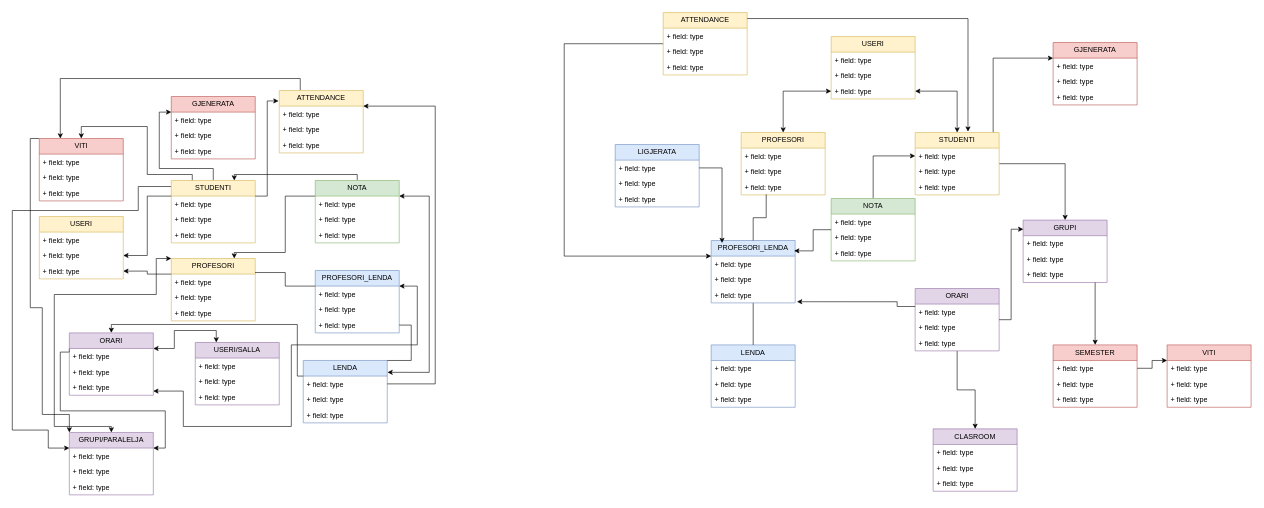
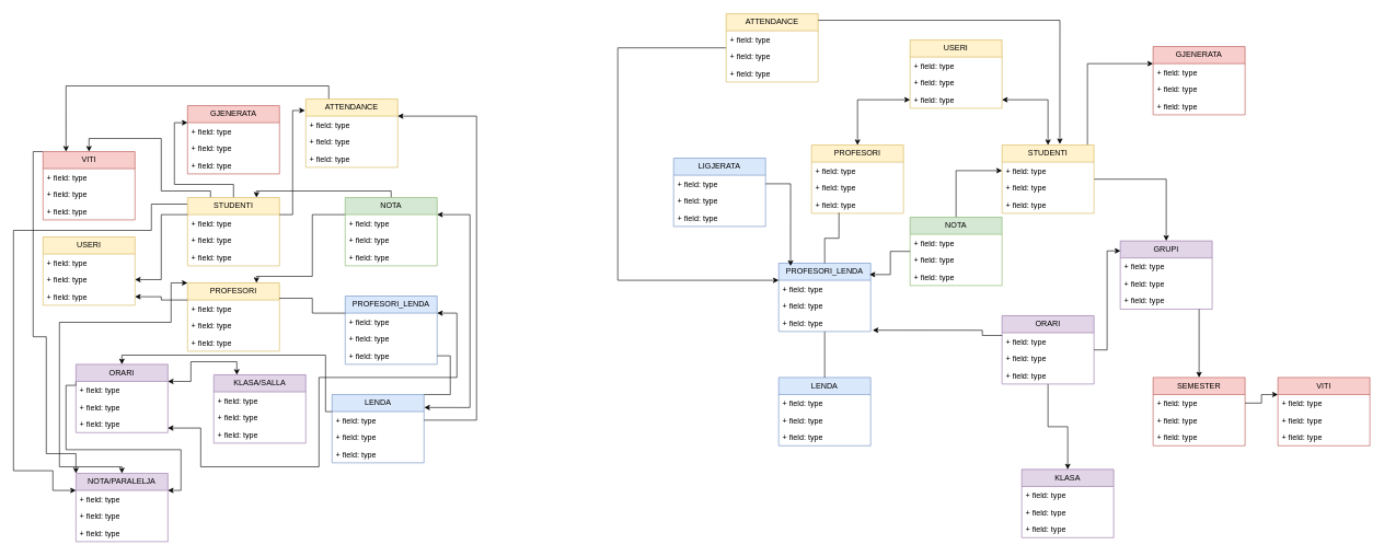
- <mxCell id="54" value="USERI/SALLA" style="swimlane;fontStyle=0;childLayout=stackLayout;horizontal=1;startSize=26;fillColor=#e1d5e7;horizontalStack=0;resizeParent=1;resizeParentMax=0;resizeLast=0;collapsible=1;marginBottom=0;whiteSpace=wrap;html=1;strokeColor=#9673a6;" parent="1" vertex="1"><mxGeometry x="325.02" y="570" width="140" height="104" as="geometry" /></mxCell>
+ <mxCell id="54" value="KLASA/SALLA" style="swimlane;fontStyle=0;childLayout=stackLayout;horizontal=1;startSize=26;fillColor=#e1d5e7;horizontalStack=0;resizeParent=1;resizeParentMax=0;resizeLast=0;collapsible=1;marginBottom=0;whiteSpace=wrap;html=1;strokeColor=#9673a6;" parent="1" vertex="1"><mxGeometry x="325.02" y="570" width="140" height="104" as="geometry" /></mxCell>
- <mxCell id="112" value="CLASROOM" style="swimlane;fontStyle=0;childLayout=stackLayout;horizontal=1;startSize=26;fillColor=#e1d5e7;horizontalStack=0;resizeParent=1;resizeParentMax=0;resizeLast=0;collapsible=1;marginBottom=0;whiteSpace=wrap;html=1;strokeColor=#9673a6;" parent="1" vertex="1"><mxGeometry x="1555" y="714" width="140" height="104" as="geometry" /></mxCell>
+ <mxCell id="112" value="KLASA" style="swimlane;fontStyle=0;childLayout=stackLayout;horizontal=1;startSize=26;fillColor=#e1d5e7;horizontalStack=0;resizeParent=1;resizeParentMax=0;resizeLast=0;collapsible=1;marginBottom=0;whiteSpace=wrap;html=1;strokeColor=#9673a6;" parent="1" vertex="1"><mxGeometry x="1555" y="714" width="140" height="104" as="geometry" /></mxCell>
- <mxCell id="65" value="GRUPI/PARALELJA" style="swimlane;fontStyle=0;childLayout=stackLayout;horizontal=1;startSize=26;fillColor=#e1d5e7;horizontalStack=0;resizeParent=1;resizeParentMax=0;resizeLast=0;collapsible=1;marginBottom=0;whiteSpace=wrap;html=1;strokeColor=#9673a6;" parent="1" vertex="1"><mxGeometry x="115.11" y="720" width="140" height="104" as="geometry" /></mxCell>
+ <mxCell id="65" value="NOTA/PARALELJA" style="swimlane;fontStyle=0;childLayout=stackLayout;horizontal=1;startSize=26;fillColor=#e1d5e7;horizontalStack=0;resizeParent=1;resizeParentMax=0;resizeLast=0;collapsible=1;marginBottom=0;whiteSpace=wrap;html=1;strokeColor=#9673a6;" parent="1" vertex="1"><mxGeometry x="115.11" y="720" width="140" height="104" as="geometry" /></mxCell>
